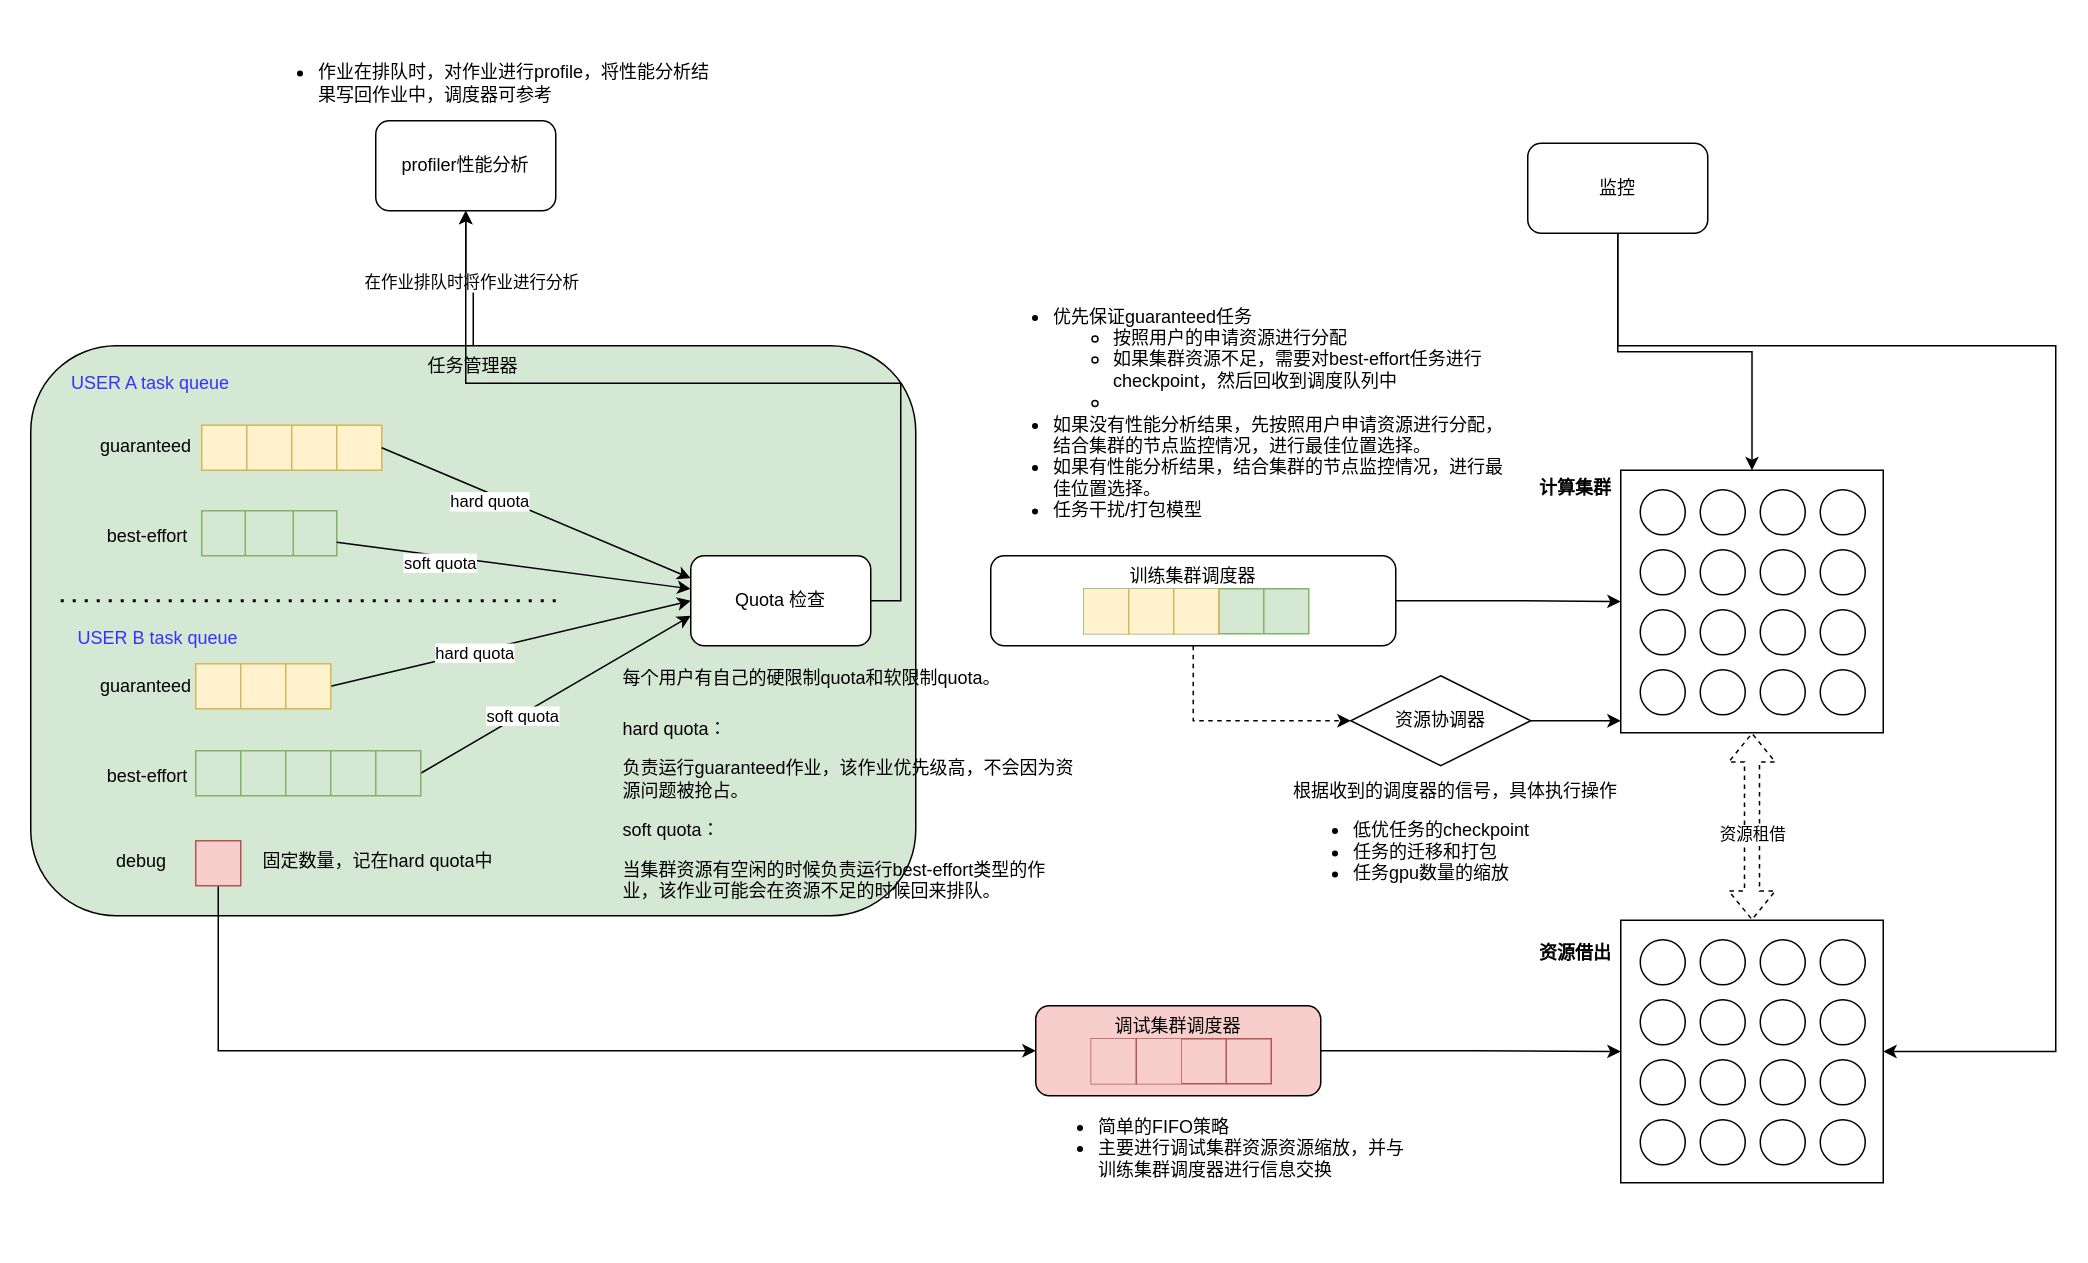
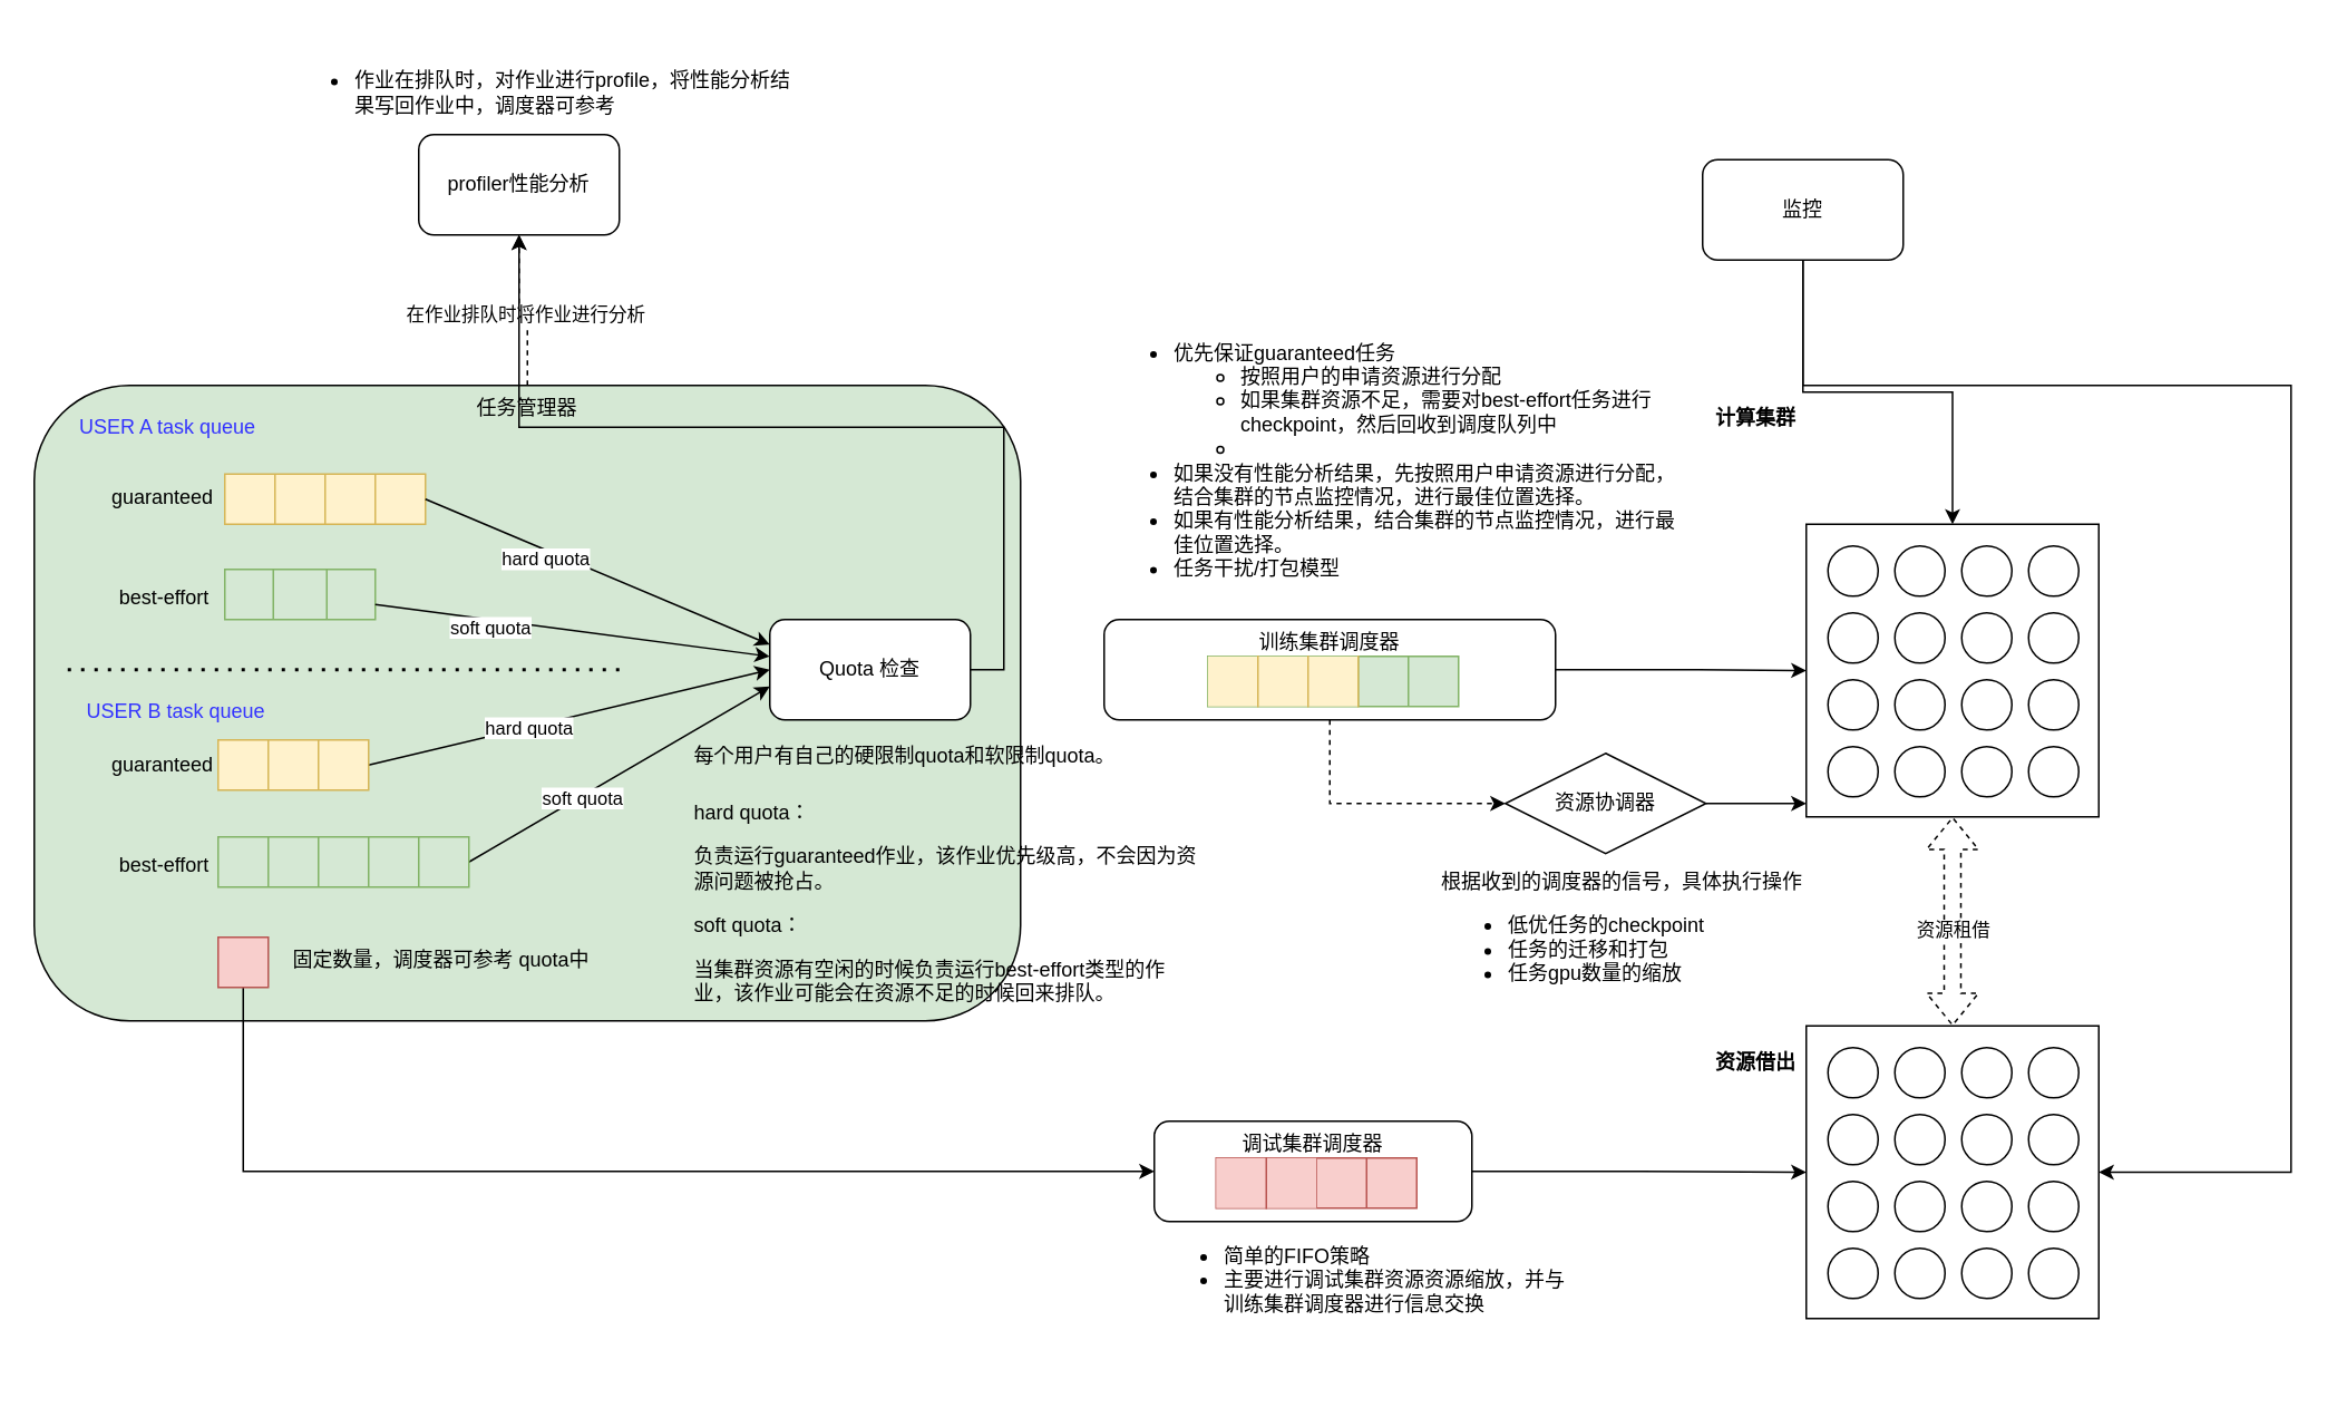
- <mxCell id="2" style="edgeStyle=orthogonalEdgeStyle;rounded=0;orthogonalLoop=1;jettySize=auto;html=1;entryX=0.5;entryY=1;entryDx=0;entryDy=0;" parent="1" source="4" target="37" edge="1"><mxGeometry relative="1" as="geometry" /></mxCell>
+ <mxCell id="2" style="edgeStyle=orthogonalEdgeStyle;rounded=0;orthogonalLoop=1;jettySize=auto;html=1;entryX=0.5;entryY=1;entryDx=0;entryDy=0;dashed=1;" parent="1" source="4" target="37" edge="1"><mxGeometry relative="1" as="geometry" /></mxCell>
- <mxCell id="83" value="&lt;b&gt;计算集群&lt;/b&gt;" style="text;html=1;strokeColor=none;fillColor=none;align=center;verticalAlign=middle;whiteSpace=wrap;rounded=0;" parent="1" vertex="1"><mxGeometry x="1020" y="310" width="60" height="30" as="geometry" /></mxCell>
+ <mxCell id="83" value="&lt;b&gt;计算集群&lt;/b&gt;" style="text;html=1;strokeColor=none;fillColor=none;align=center;verticalAlign=middle;whiteSpace=wrap;rounded=0;" parent="1" vertex="1"><mxGeometry x="1020" y="235" width="60" height="30" as="geometry" /></mxCell>
- <mxCell id="89" value="&lt;h1&gt;&lt;span style=&quot;font-size: 12px; font-weight: 400;&quot;&gt;固定数量，记在hard quota中&lt;/span&gt;&lt;/h1&gt;" style="text;html=1;strokeColor=none;fillColor=none;spacing=5;spacingTop=-20;whiteSpace=wrap;overflow=hidden;rounded=0;" vertex="1" parent="1"><mxGeometry x="170" y="550" width="310" height="40" as="geometry" /></mxCell>
+ <mxCell id="89" value="&lt;h1&gt;&lt;span style=&quot;font-size: 12px; font-weight: 400;&quot;&gt;固定数量，调度器可参考 quota中&lt;/span&gt;&lt;/h1&gt;" style="text;html=1;strokeColor=none;fillColor=none;spacing=5;spacingTop=-20;whiteSpace=wrap;overflow=hidden;rounded=0;" vertex="1" parent="1"><mxGeometry x="170" y="550" width="310" height="40" as="geometry" /></mxCell>
- <mxCell id="84" value="debug" style="text;html=1;strokeColor=none;fillColor=none;align=center;verticalAlign=middle;whiteSpace=wrap;rounded=0;" vertex="1" parent="1"><mxGeometry x="64" y="559" width="60" height="30" as="geometry" /></mxCell>
- <mxCell id="111" value="调试集群调度器" style="rounded=1;whiteSpace=wrap;html=1;verticalAlign=top;fillColor=#f8cecc;" vertex="1" parent="1"><mxGeometry x="690" y="670" width="190" height="60" as="geometry" /></mxCell>
+ <mxCell id="111" value="调试集群调度器" style="rounded=1;whiteSpace=wrap;html=1;verticalAlign=top;" vertex="1" parent="1"><mxGeometry x="690" y="670" width="190" height="60" as="geometry" /></mxCell>
